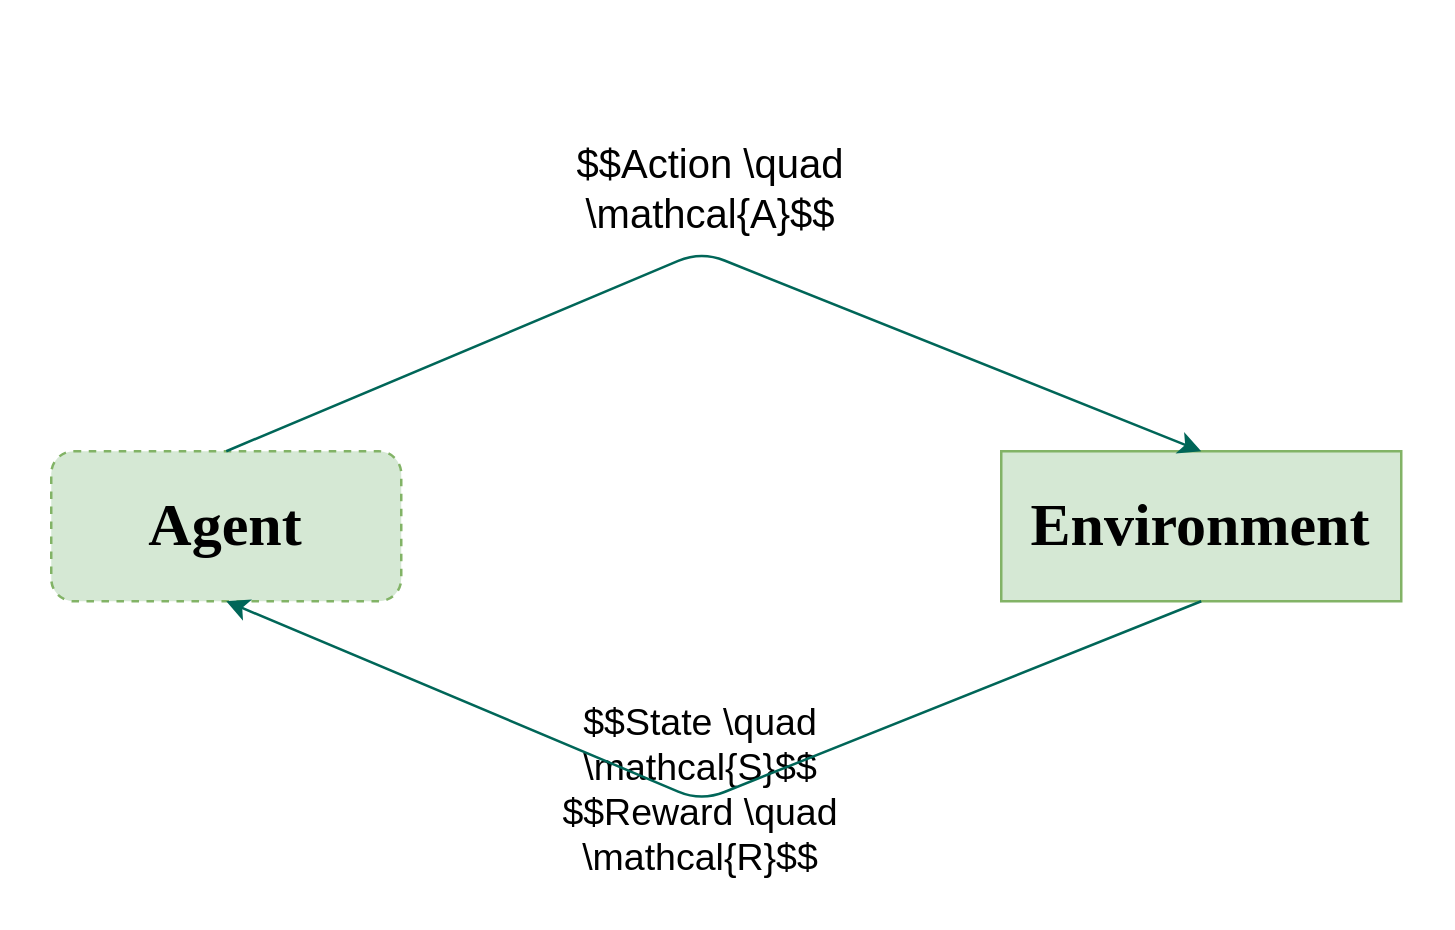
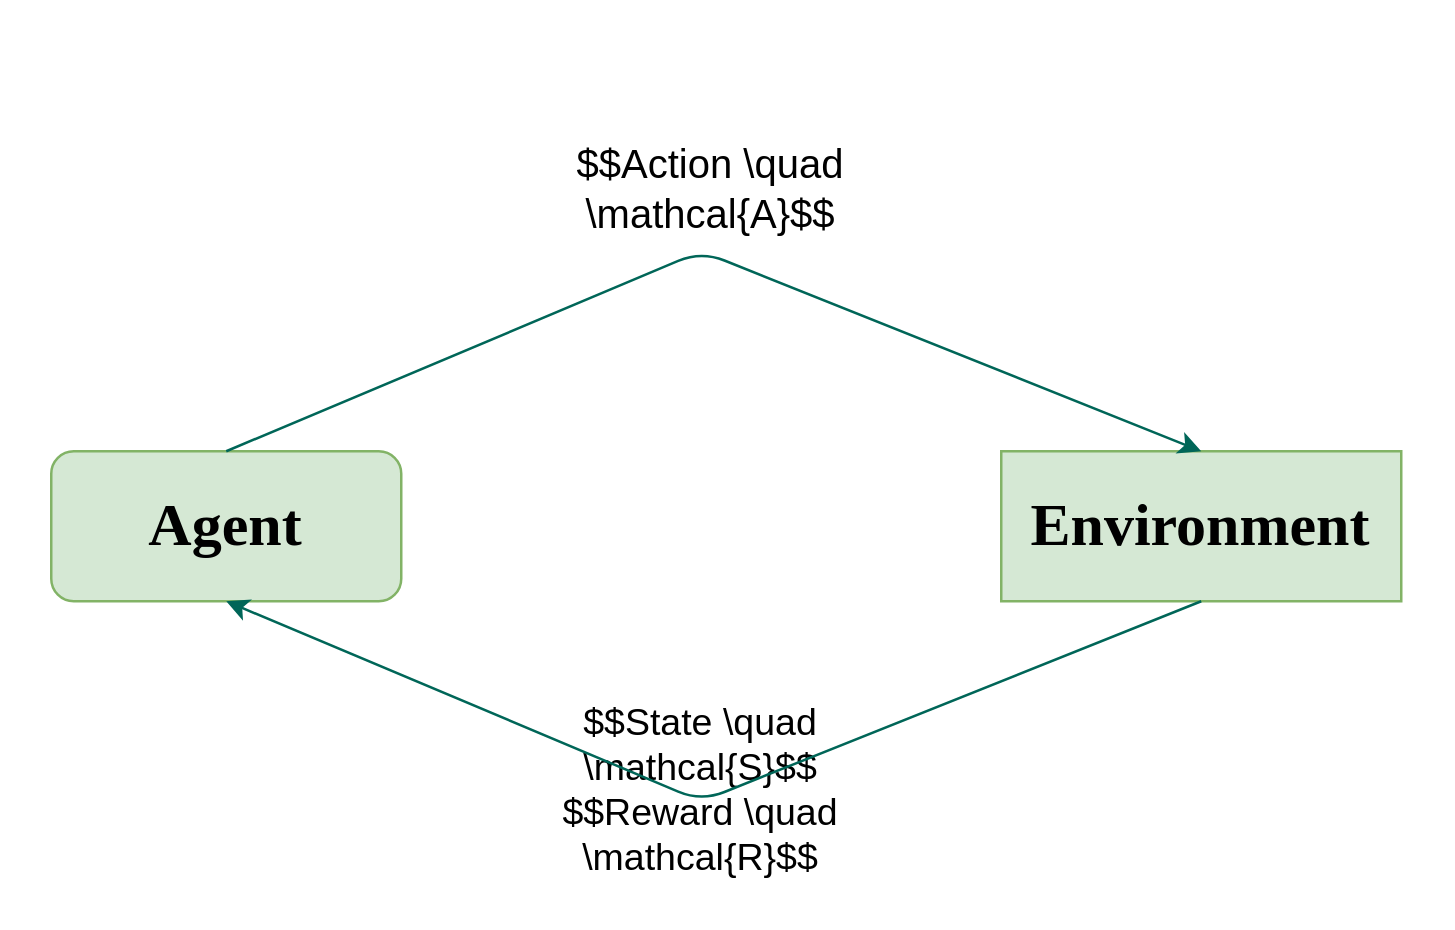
- <mxCell id="2" value="&lt;h1&gt;&lt;font face=&quot;Garamond&quot;&gt;Agent&lt;/font&gt;&lt;/h1&gt;" style="rounded=1;whiteSpace=wrap;html=1;fillColor=#d5e8d4;strokeColor=#82b366;fontStyle=1;dashed=1;" parent="1" vertex="1"><mxGeometry x="20" y="180" width="140" height="60" as="geometry" /></mxCell>
+ <mxCell id="2" value="&lt;h1&gt;&lt;font face=&quot;Garamond&quot;&gt;Agent&lt;/font&gt;&lt;/h1&gt;" style="rounded=1;whiteSpace=wrap;html=1;fillColor=#d5e8d4;strokeColor=#82b366;fontStyle=1" parent="1" vertex="1"><mxGeometry x="20" y="180" width="140" height="60" as="geometry" /></mxCell>
